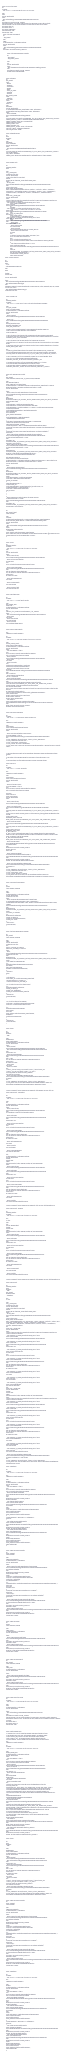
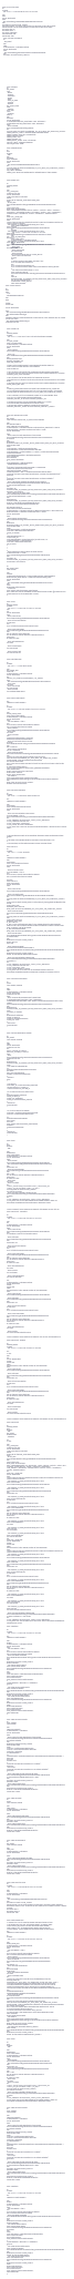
- <mxCell id="4" value="name: Auto Merge Dependency Updates&#10;&#10;on:&#10;  - pull_request&#10;  - pull_request_review&#10;&#10;jobs:&#10;  run:&#10;    runs-on: ubuntu-latest&#10;    steps:&#10;      - uses: tjenkinson/gh-action-auto-merge-dependency-updates@cee2ac0&#10;        with:&#10;          repo-token: ${{ secrets.GITHUB_TOKEN }}&#10;          allowed-actors: dependabot[bot]" style="text;whiteSpace=wrap;html=1;fontColor=#46495D;" vertex="1" parent="1"><mxGeometry x="70" y="490" width="410" height="210" as="geometry" /></mxCell>
